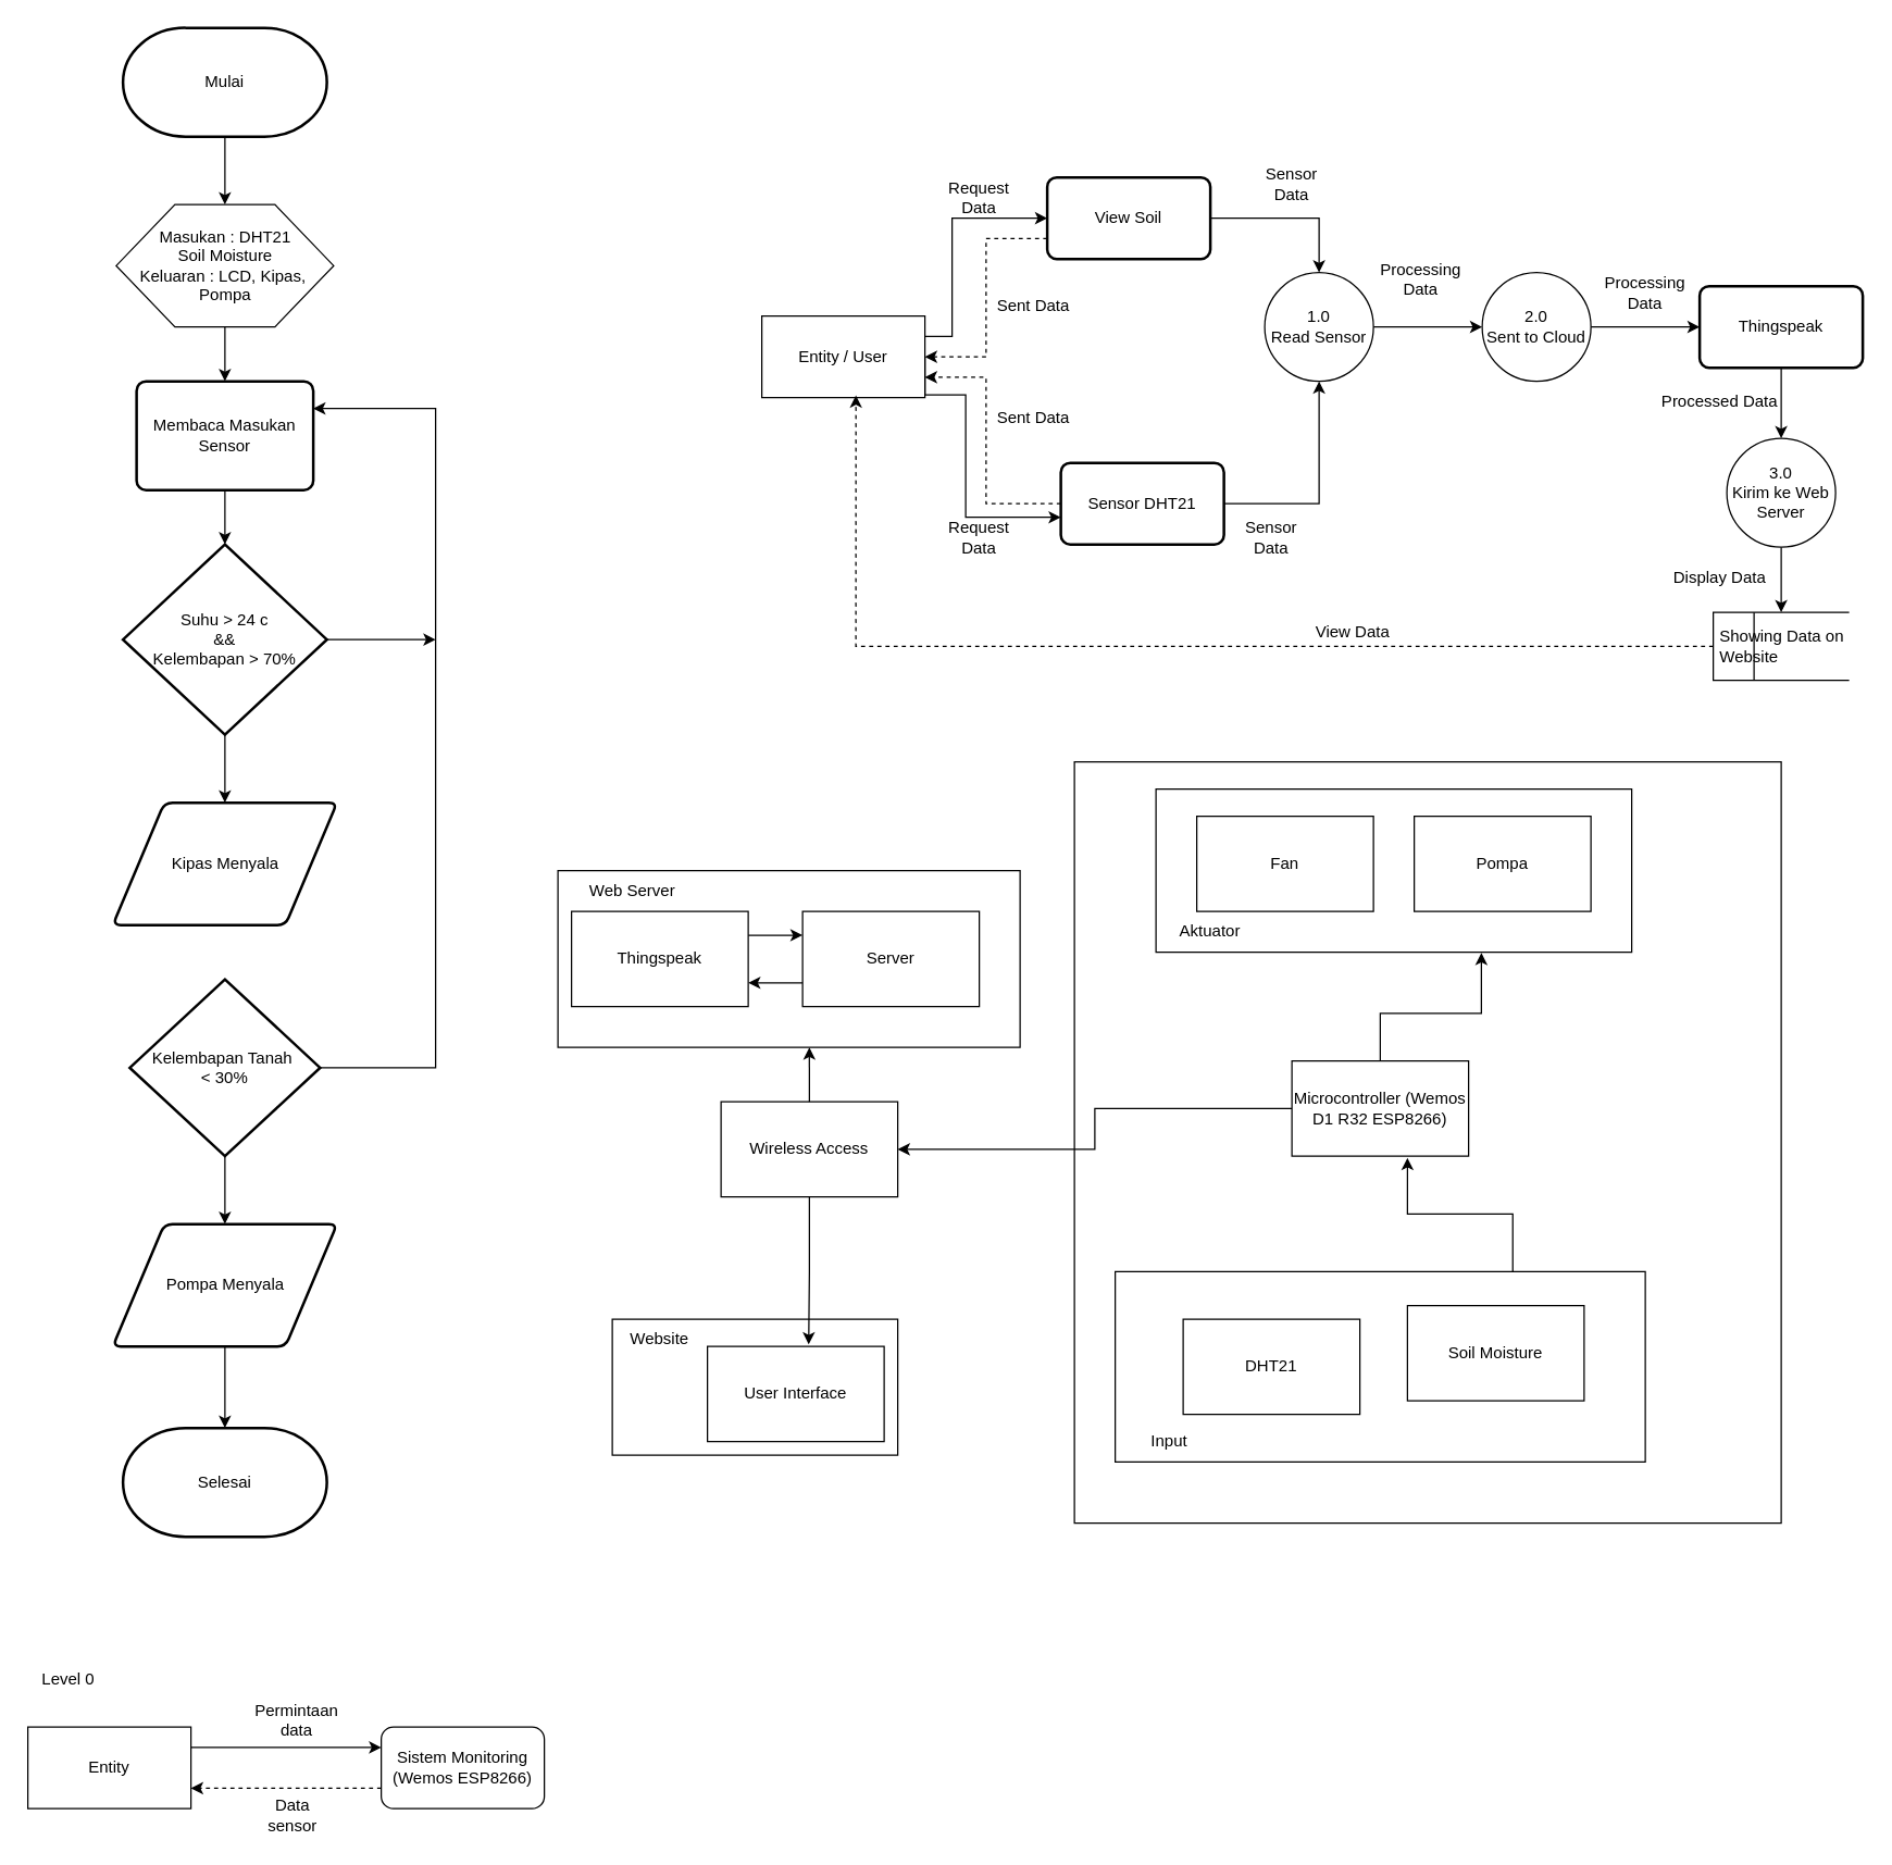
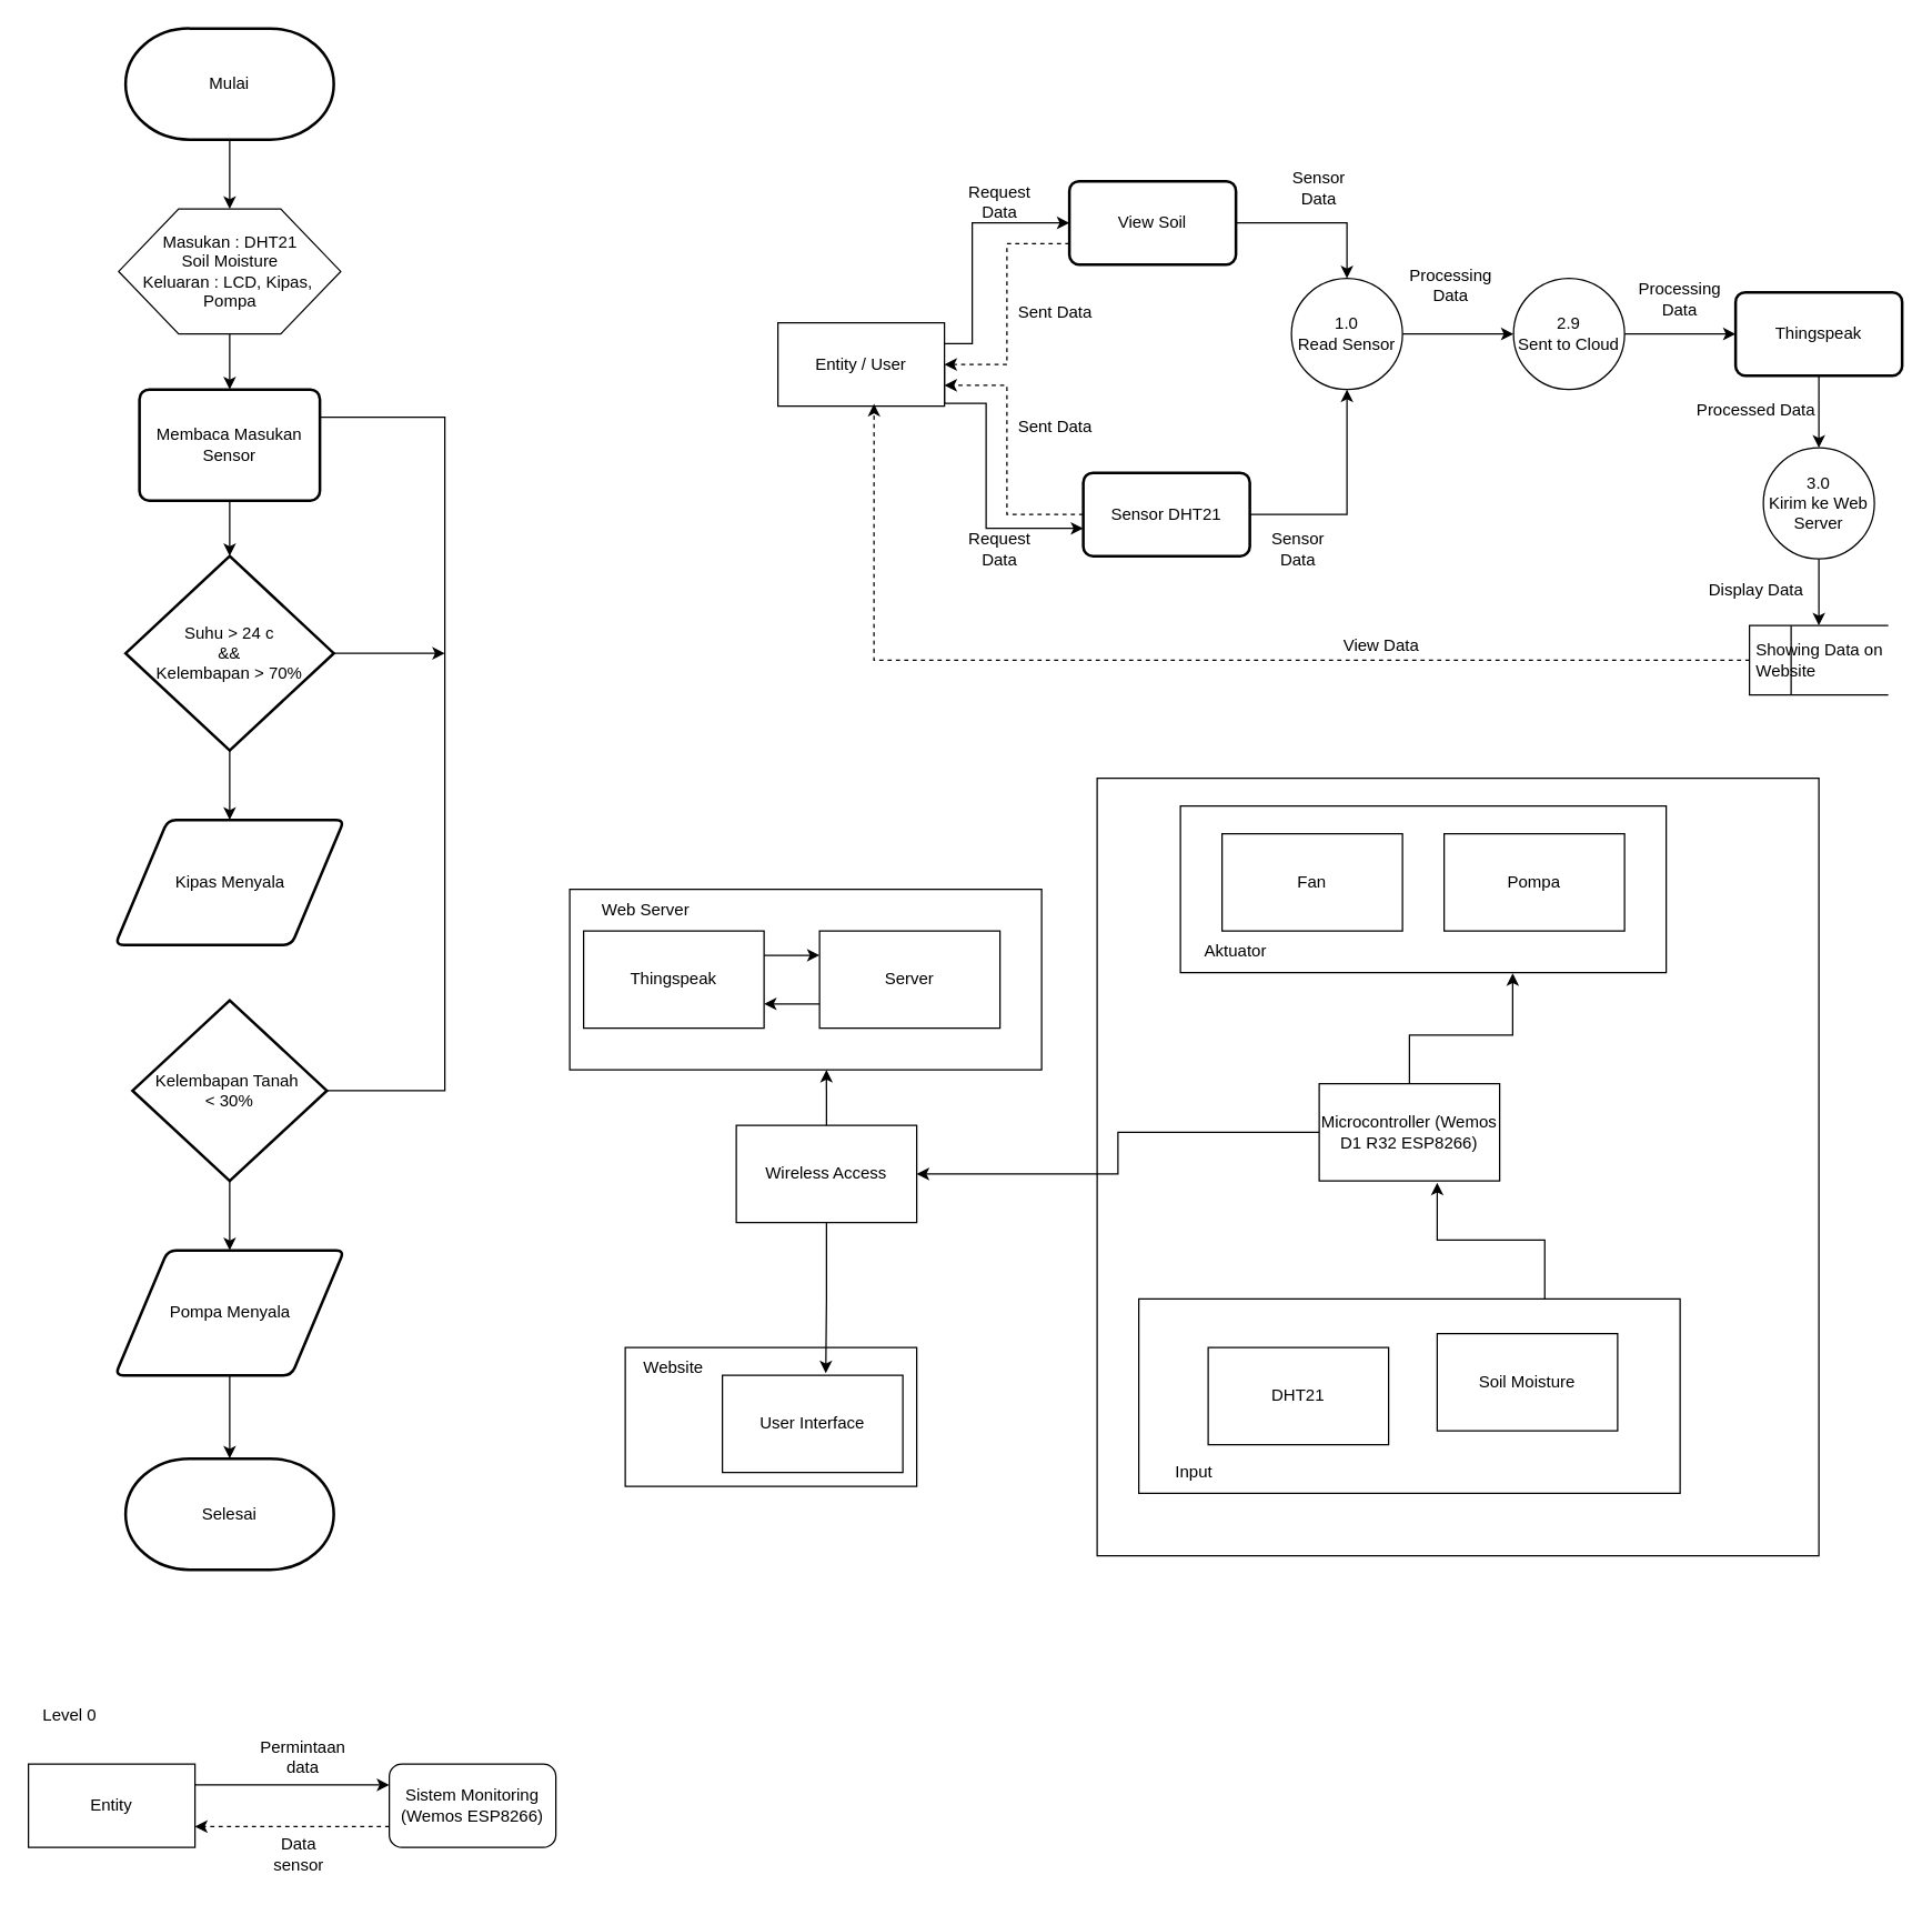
- <mxCell id="34" value="2.0&lt;br&gt;Sent to Cloud" style="ellipse;whiteSpace=wrap;html=1;aspect=fixed;" vertex="1" parent="1"><mxGeometry x="1090" y="200" width="80" height="80" as="geometry" /></mxCell>
+ <mxCell id="34" value="2.9&lt;br&gt;Sent to Cloud" style="ellipse;whiteSpace=wrap;html=1;aspect=fixed;" vertex="1" parent="1"><mxGeometry x="1090" y="200" width="80" height="80" as="geometry" /></mxCell>
- <mxCell id="13" style="edgeStyle=orthogonalEdgeStyle;rounded=0;orthogonalLoop=1;jettySize=auto;html=1;exitX=1;exitY=0.5;exitDx=0;exitDy=0;exitPerimeter=0;entryX=1;entryY=0.25;entryDx=0;entryDy=0;" edge="1" parent="1" source="14" target="11"><mxGeometry relative="1" as="geometry"><Array as="points"><mxPoint x="320" y="785" /><mxPoint x="320" y="300" /></Array></mxGeometry></mxCell>
+ <mxCell id="13" style="edgeStyle=orthogonalEdgeStyle;rounded=0;orthogonalLoop=1;jettySize=auto;html=1;exitX=1;exitY=0.5;exitDx=0;exitDy=0;exitPerimeter=0;entryX=1;entryY=0.25;entryDx=0;entryDy=0;endArrow=none;" edge="1" parent="1" source="14" target="11"><mxGeometry relative="1" as="geometry"><Array as="points"><mxPoint x="320" y="785" /><mxPoint x="320" y="300" /></Array></mxGeometry></mxCell>
